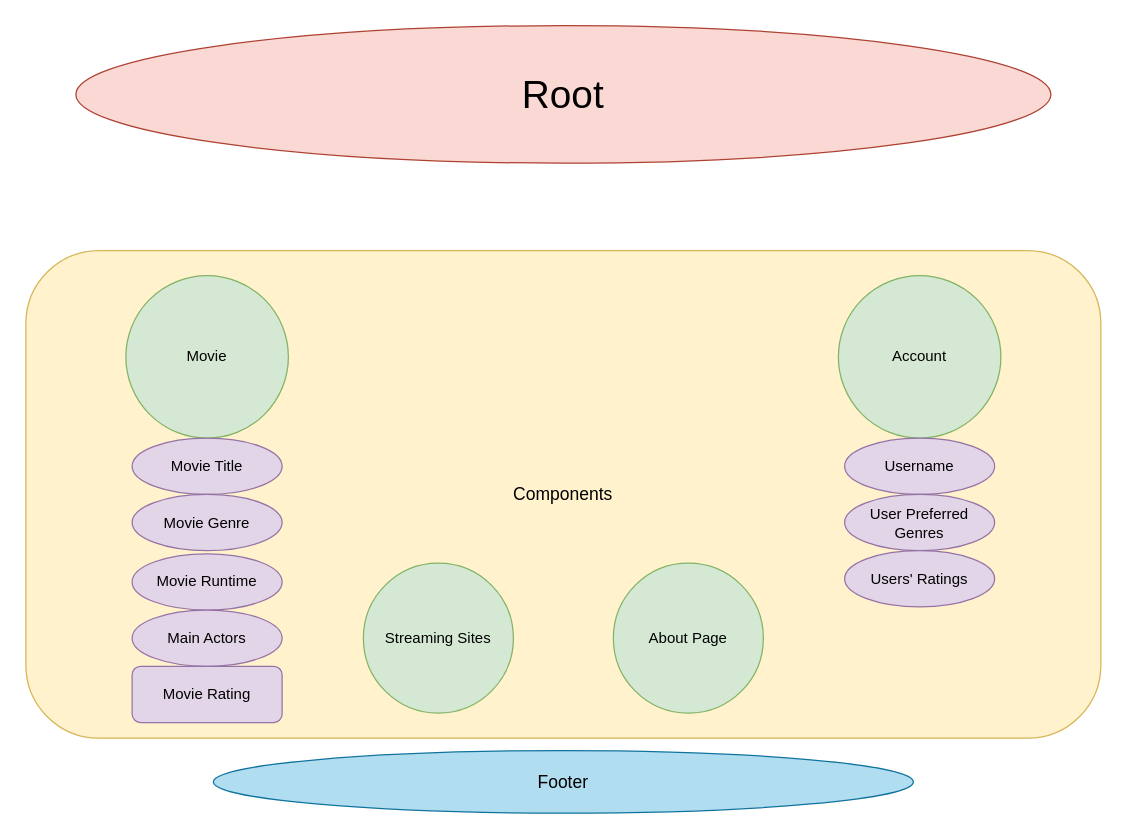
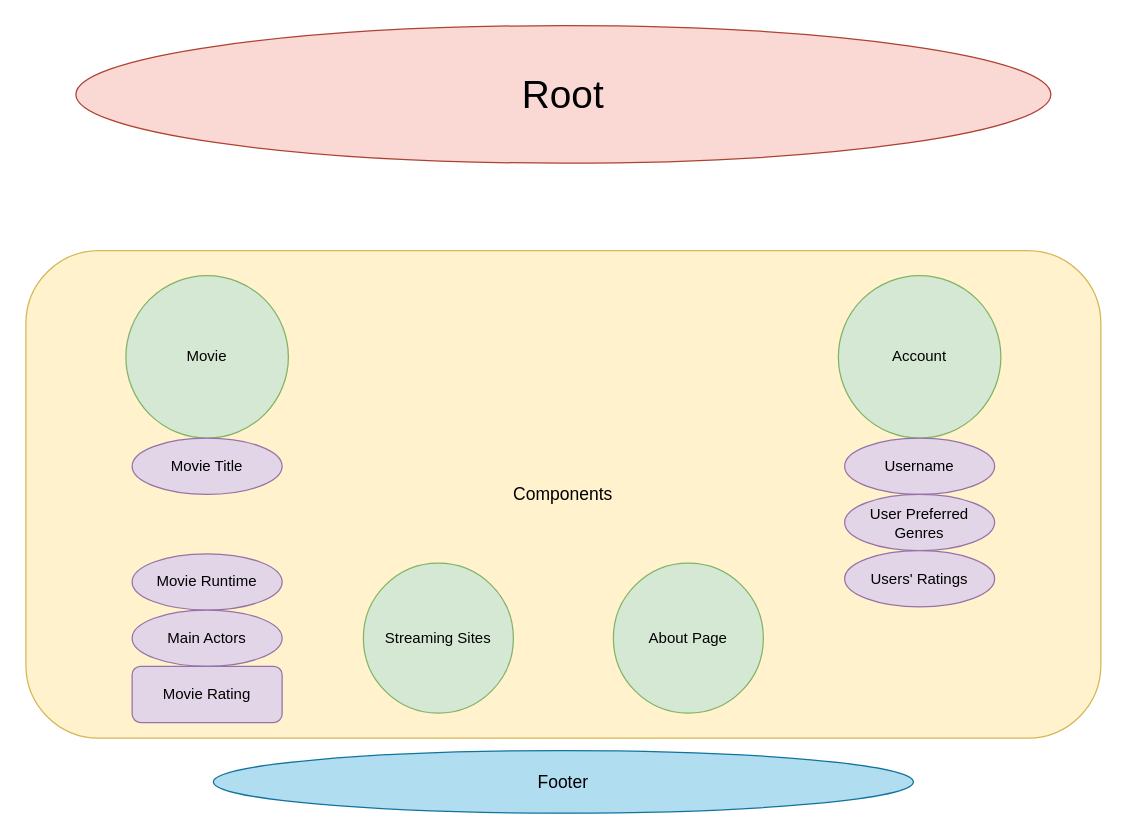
- <mxCell id="9" value="Movie Genre" style="ellipse;whiteSpace=wrap;html=1;fillColor=#e1d5e7;strokeColor=#9673a6;" vertex="1" parent="1"><mxGeometry x="105" y="395" width="120" height="45" as="geometry" /></mxCell>
